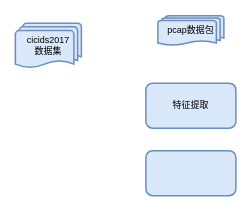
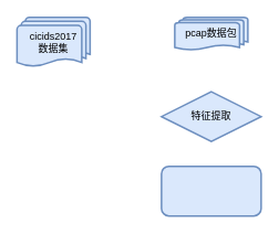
- <mxCell id="2" value="cicids2017&lt;br&gt;数据集" style="strokeWidth=2;html=1;shape=mxgraph.flowchart.multi-document;whiteSpace=wrap;fillColor=#dae8fc;strokeColor=#6c8ebf;" vertex="1" parent="1"><mxGeometry x="20" y="30" width="88" height="60" as="geometry" /></mxCell>
+ <mxCell id="2" value="cicids2017&lt;br&gt;数据集" style="strokeWidth=2;html=1;shape=mxgraph.flowchart.multi-document;whiteSpace=wrap;fillColor=#dae8fc;strokeColor=#6c8ebf;" vertex="1" parent="1"><mxGeometry x="20" y="20" width="88" height="60" as="geometry" /></mxCell>
- <mxCell id="4" value="特征提取" style="rounded=1;whiteSpace=wrap;html=1;strokeColor=#6c8ebf;strokeWidth=2;align=center;verticalAlign=middle;fontFamily=Helvetica;fontSize=12;fontColor=default;fillColor=#dae8fc;" vertex="1" parent="1"><mxGeometry x="194" y="110" width="120" height="60" as="geometry" /></mxCell>
+ <mxCell id="4" value="特征提取" style="rhombus;whiteSpace=wrap;html=1;strokeColor=#6c8ebf;strokeWidth=2;align=center;verticalAlign=middle;fontFamily=Helvetica;fontSize=12;fontColor=default;fillColor=#dae8fc;" vertex="1" parent="1"><mxGeometry x="194" y="110" width="120" height="60" as="geometry" /></mxCell>
